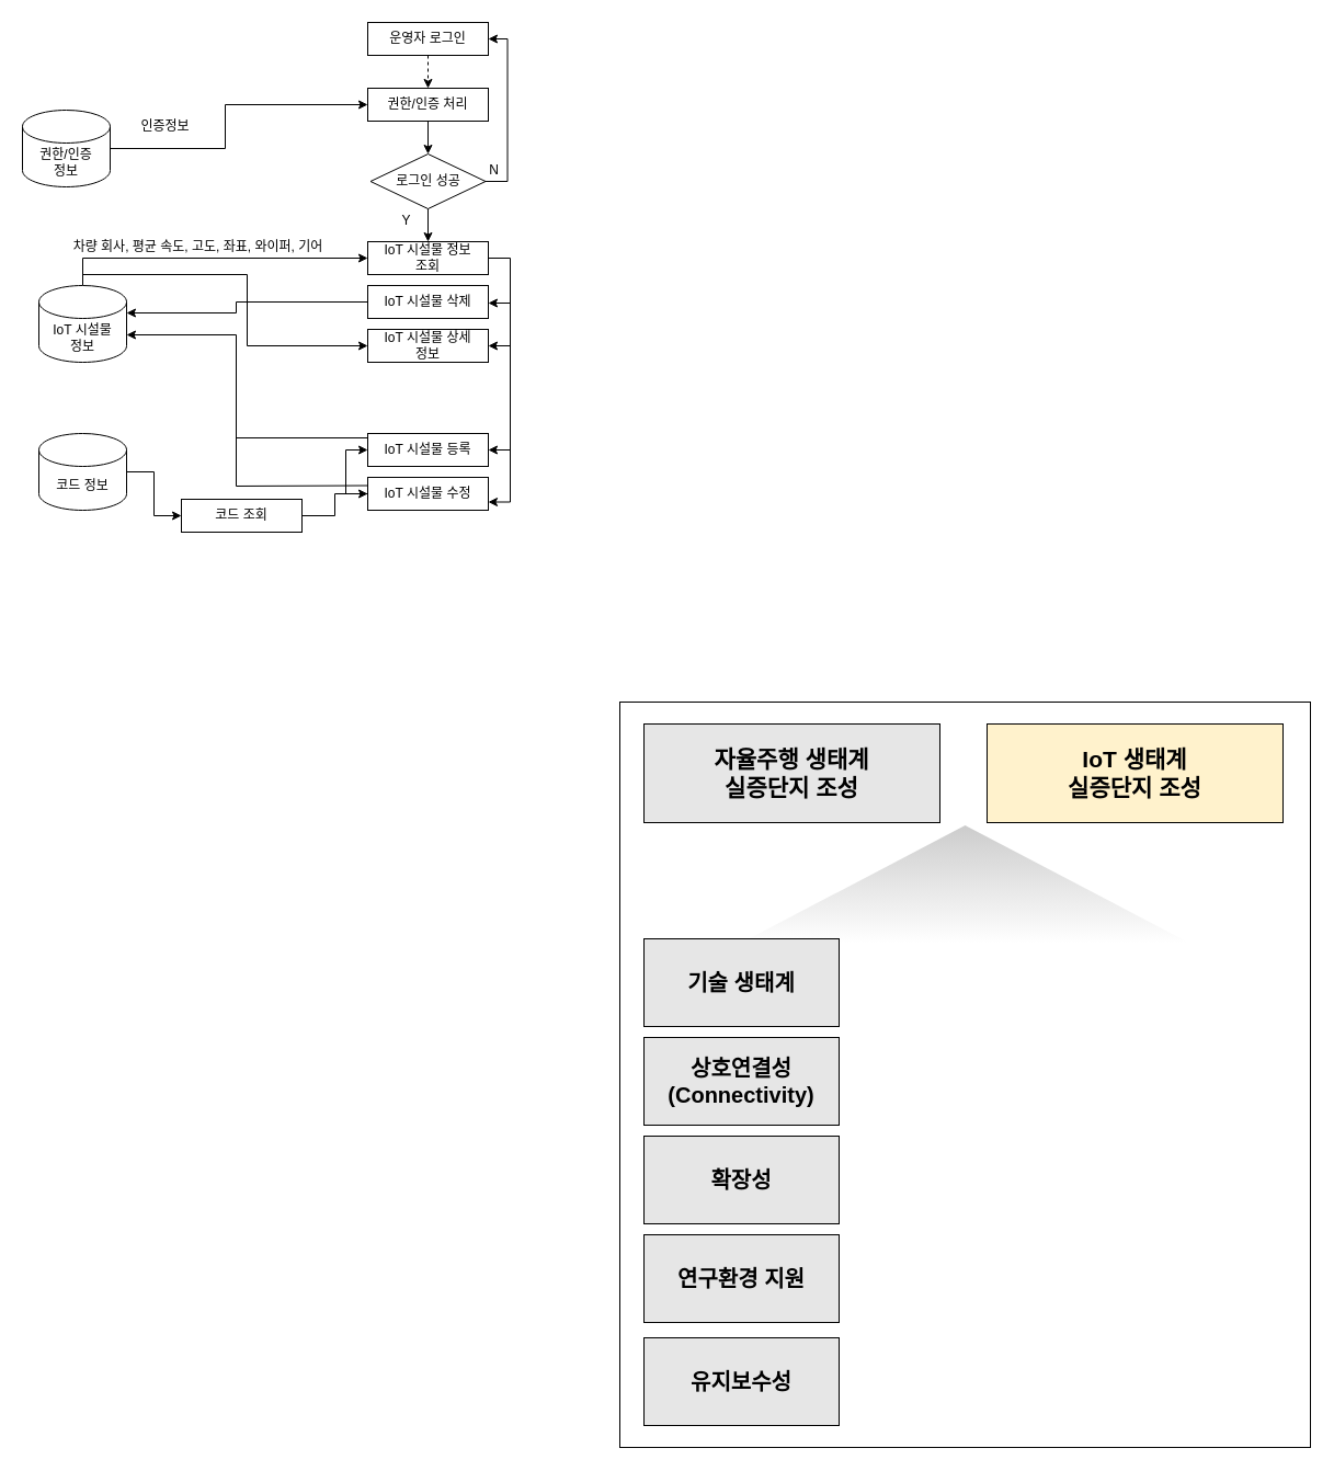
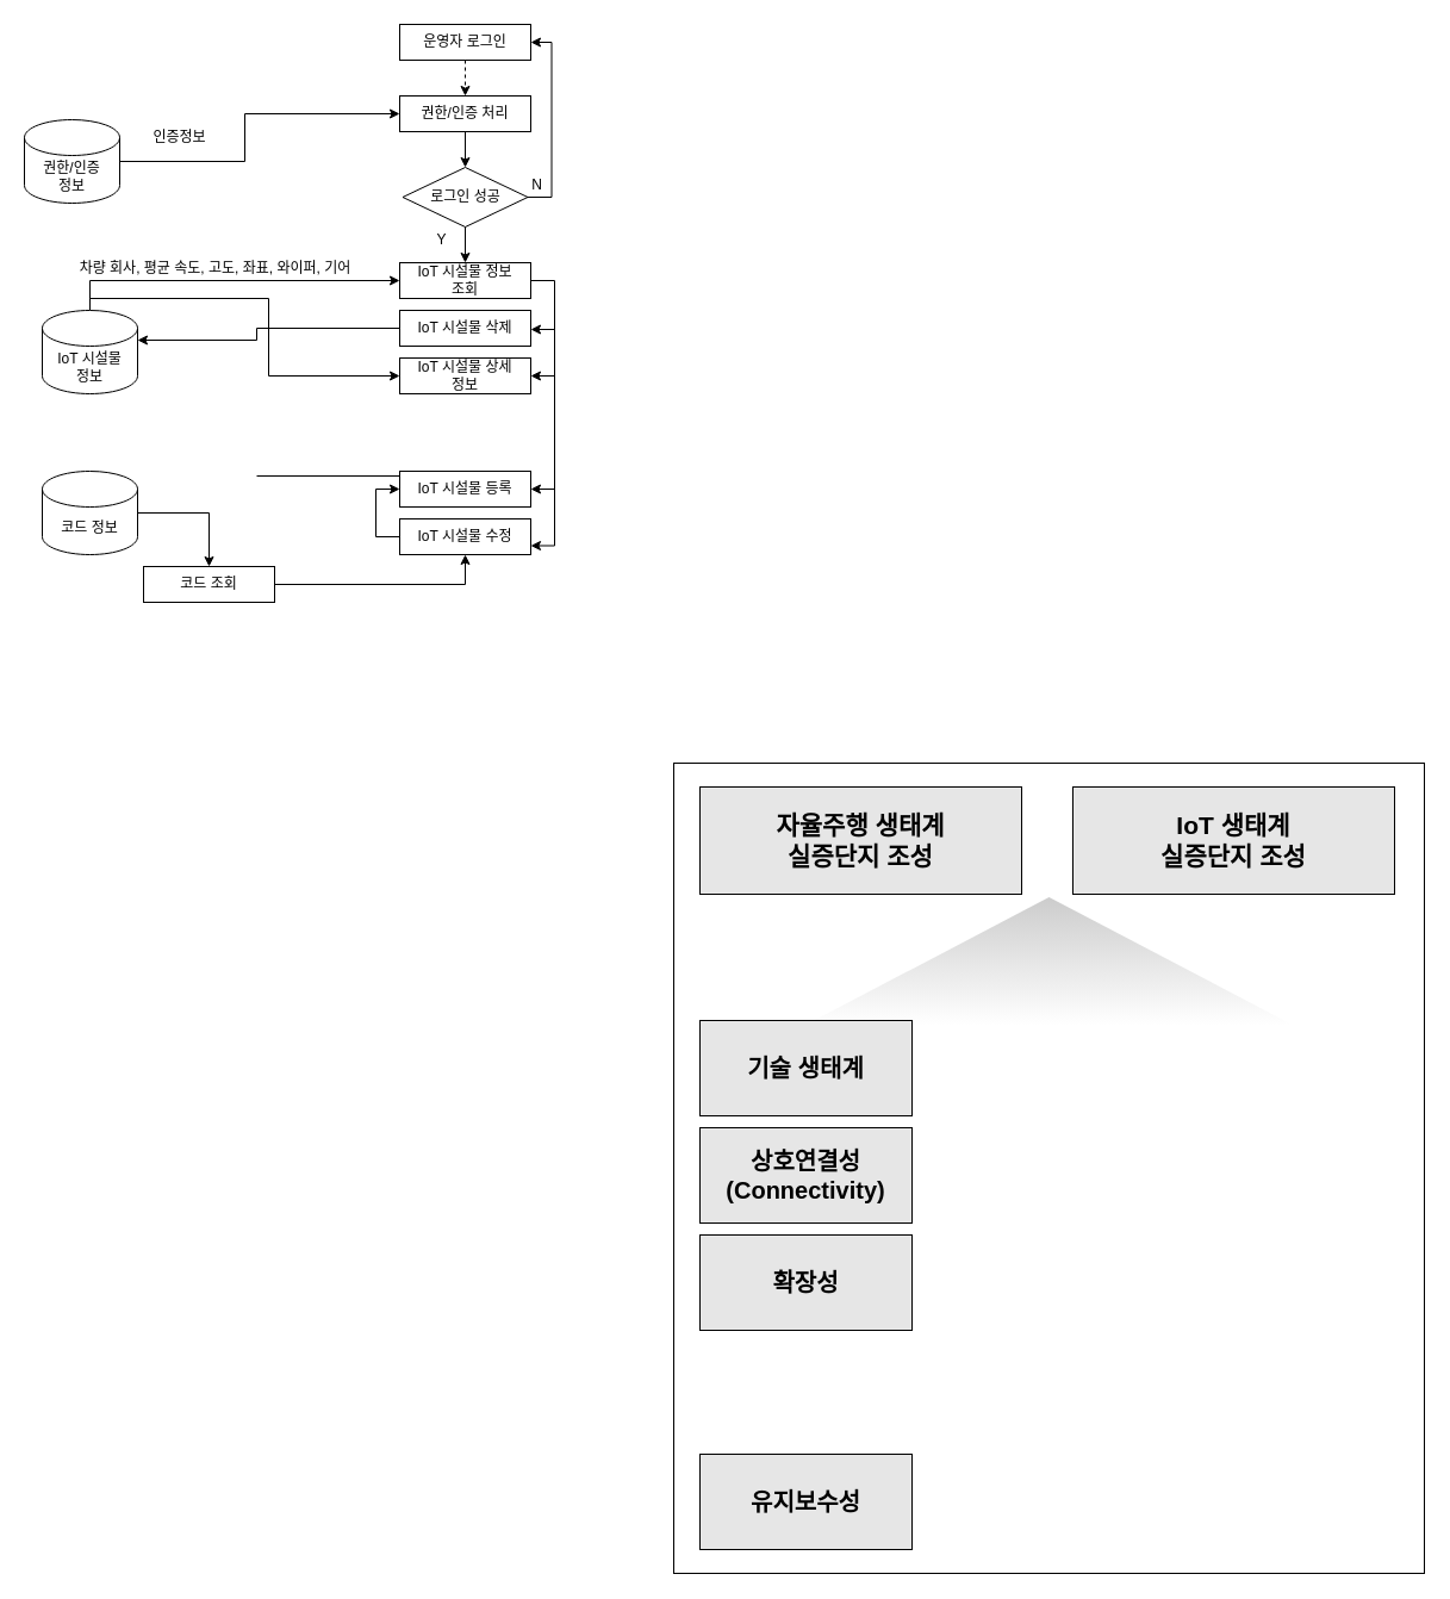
- <mxCell id="32" value="" style="endArrow=classic;html=1;rounded=0;exitX=0;exitY=0.25;exitDx=0;exitDy=0;entryX=1;entryY=0;entryDx=0;entryDy=45;entryPerimeter=0;" parent="1" source="30" target="19" edge="1"><mxGeometry width="50" height="50" relative="1" as="geometry"><mxPoint x="205" y="320" as="sourcePoint" /><mxPoint x="255" y="270" as="targetPoint" /><Array as="points"><mxPoint x="215" y="443" /><mxPoint x="215" y="305" /></Array></mxGeometry></mxCell>
- <mxCell id="23" value="코드 조회" style="rounded=0;whiteSpace=wrap;html=1;" parent="1" vertex="1"><mxGeometry x="165" y="455" width="110" height="30" as="geometry" /></mxCell>
+ <mxCell id="23" value="코드 조회" style="rounded=0;whiteSpace=wrap;html=1;" parent="1" vertex="1"><mxGeometry x="120" y="475" width="110" height="30" as="geometry" /></mxCell>
- <mxCell id="37" value="&lt;font style=&quot;font-size: 21px;&quot;&gt;&lt;b&gt;IoT 생태계&lt;br&gt;실증단지 조성&lt;/b&gt;&lt;/font&gt;" style="rounded=0;whiteSpace=wrap;html=1;fillColor=#fff2cc;" vertex="1" parent="1"><mxGeometry x="900" y="660" width="270" height="90" as="geometry" /></mxCell>
+ <mxCell id="37" value="&lt;font style=&quot;font-size: 21px;&quot;&gt;&lt;b&gt;IoT 생태계&lt;br&gt;실증단지 조성&lt;/b&gt;&lt;/font&gt;" style="rounded=0;whiteSpace=wrap;html=1;fillColor=#E6E6E6;" vertex="1" parent="1"><mxGeometry x="900" y="660" width="270" height="90" as="geometry" /></mxCell>
- <mxCell id="42" value="&lt;font style=&quot;font-size: 20px;&quot;&gt;연구환경 지원&lt;/font&gt;" style="rounded=0;whiteSpace=wrap;html=1;fillStyle=auto;fillColor=#E6E6E6;fontStyle=1" vertex="1" parent="1"><mxGeometry x="587" y="1126" width="178" height="80" as="geometry" /></mxCell>
